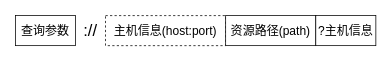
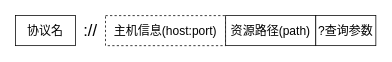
- <mxCell id="2" value="&lt;font style=&quot;font-size: 16px&quot;&gt;查询参数&lt;/font&gt;" style="rounded=0;whiteSpace=wrap;html=1;" vertex="1" parent="1"><mxGeometry x="20" y="20" width="80" height="40" as="geometry" /></mxCell>
+ <mxCell id="2" value="&lt;font style=&quot;font-size: 16px&quot;&gt;协议名&lt;/font&gt;" style="rounded=0;whiteSpace=wrap;html=1;" vertex="1" parent="1"><mxGeometry x="20" y="20" width="80" height="40" as="geometry" /></mxCell>
- <mxCell id="6" value="&lt;font style=&quot;font-size: 16px&quot;&gt;?主机信息&lt;/font&gt;" style="rounded=0;whiteSpace=wrap;html=1;" vertex="1" parent="1"><mxGeometry x="420" y="20" width="80" height="40" as="geometry" /></mxCell>
+ <mxCell id="6" value="&lt;font style=&quot;font-size: 16px&quot;&gt;?查询参数&lt;/font&gt;" style="rounded=0;whiteSpace=wrap;html=1;" vertex="1" parent="1"><mxGeometry x="420" y="20" width="80" height="40" as="geometry" /></mxCell>
